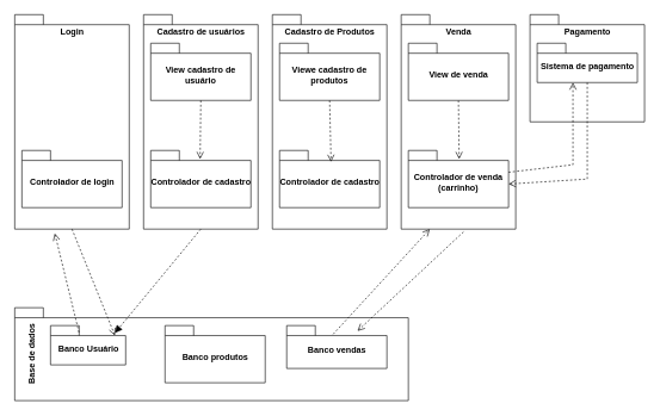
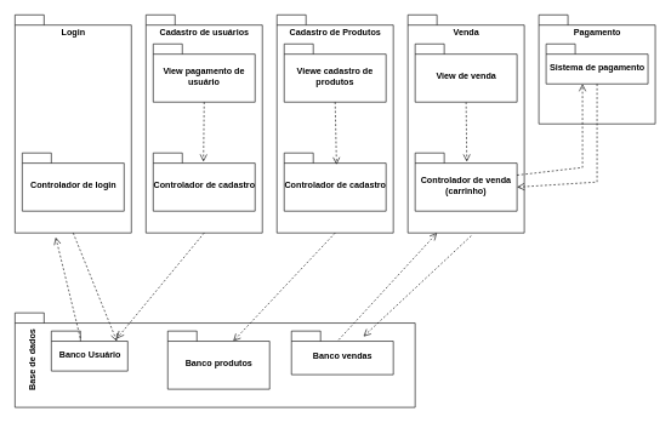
- <mxCell id="9" value="&lt;span style=&quot;&quot;&gt;View&lt;/span&gt;&amp;nbsp;cadastro de usuário" style="shape=folder;fontStyle=1;spacingTop=10;tabWidth=40;tabHeight=14;tabPosition=left;html=1;whiteSpace=wrap;" vertex="1" parent="1"><mxGeometry x="210" y="60" width="140" height="80" as="geometry" /></mxCell>
+ <mxCell id="9" value="&lt;span style=&quot;&quot;&gt;View&lt;/span&gt;&amp;nbsp;pagamento de usuário" style="shape=folder;fontStyle=1;spacingTop=10;tabWidth=40;tabHeight=14;tabPosition=left;html=1;whiteSpace=wrap;" vertex="1" parent="1"><mxGeometry x="210" y="60" width="140" height="80" as="geometry" /></mxCell>
+ <mxCell id="20" value="" style="html=1;verticalAlign=bottom;endArrow=open;dashed=1;endSize=8;rounded=0;exitX=0.5;exitY=1;exitDx=0;exitDy=0;exitPerimeter=0;entryX=0;entryY=0;entryDx=90;entryDy=14;entryPerimeter=0;" edge="1" parent="1" source="3" target="25"><mxGeometry relative="1" as="geometry"><mxPoint x="500" y="360" as="sourcePoint" /><mxPoint x="450" y="410" as="targetPoint" /></mxGeometry></mxCell>
- <mxCell id="18" value="" style="html=1;verticalAlign=bottom;endArrow=block;dashed=1;endSize=8;rounded=0;exitX=0.5;exitY=1;exitDx=0;exitDy=0;exitPerimeter=0;entryX=0.857;entryY=0.188;entryDx=0;entryDy=0;entryPerimeter=0;" edge="1" parent="1" source="6" target="24"><mxGeometry relative="1" as="geometry"><mxPoint x="390" y="380" as="sourcePoint" /><mxPoint x="350" y="390" as="targetPoint" /></mxGeometry></mxCell>
+ <mxCell id="18" value="" style="html=1;verticalAlign=bottom;endArrow=open;dashed=1;endSize=8;rounded=0;exitX=0.5;exitY=1;exitDx=0;exitDy=0;exitPerimeter=0;entryX=0.857;entryY=0.188;entryDx=0;entryDy=0;entryPerimeter=0;" edge="1" parent="1" source="6" target="24"><mxGeometry relative="1" as="geometry"><mxPoint x="390" y="380" as="sourcePoint" /><mxPoint x="350" y="390" as="targetPoint" /></mxGeometry></mxCell>
